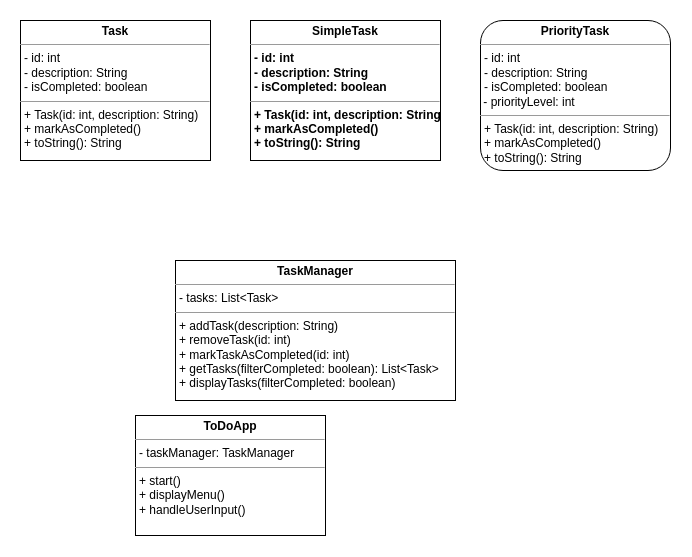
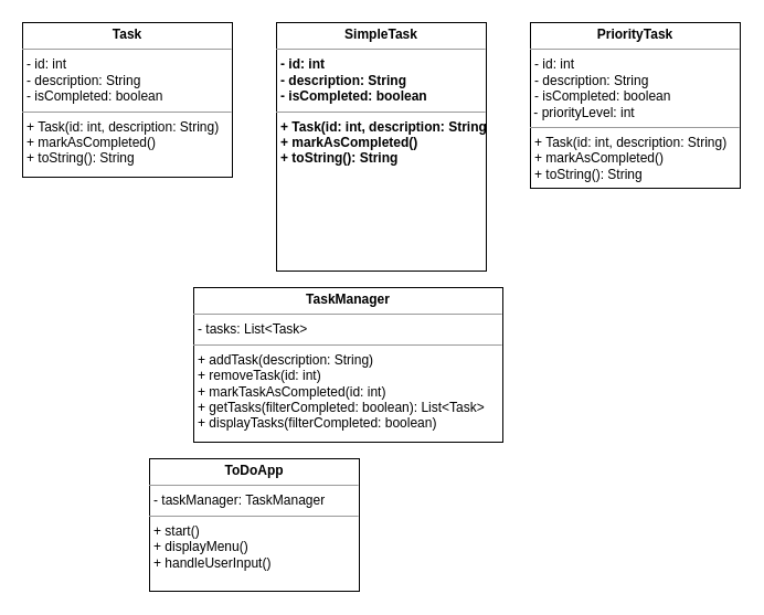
- <mxCell id="5" value="&lt;p style=&quot;margin:0px;margin-top:4px;text-align:center;&quot;&gt;SimpleTask&lt;/p&gt;&lt;hr size=&quot;1&quot;&gt;&lt;p style=&quot;margin:0px;margin-left:4px;&quot;&gt;- id: int&lt;br&gt;- description: String&lt;/p&gt;&lt;p style=&quot;margin:0px;margin-left:4px;&quot;&gt;- isCompleted: boolean&lt;/p&gt;&lt;hr size=&quot;1&quot;&gt;&lt;p style=&quot;margin:0px;margin-left:4px;&quot;&gt;+ Task(id: int, description: String)&lt;br&gt;+ markAsCompleted()&lt;/p&gt;&lt;p style=&quot;margin:0px;margin-left:4px;&quot;&gt;+ toString(): String&lt;/p&gt;" style="verticalAlign=top;align=left;overflow=fill;fontSize=12;fontFamily=Helvetica;html=1;rounded=0;shadow=0;comic=0;labelBackgroundColor=none;strokeWidth=1;fontStyle=1" vertex="1" parent="1"><mxGeometry x="250" y="20" width="190" height="140" as="geometry" /></mxCell>
+ <mxCell id="5" value="&lt;p style=&quot;margin:0px;margin-top:4px;text-align:center;&quot;&gt;SimpleTask&lt;/p&gt;&lt;hr size=&quot;1&quot;&gt;&lt;p style=&quot;margin:0px;margin-left:4px;&quot;&gt;- id: int&lt;br&gt;- description: String&lt;/p&gt;&lt;p style=&quot;margin:0px;margin-left:4px;&quot;&gt;- isCompleted: boolean&lt;/p&gt;&lt;hr size=&quot;1&quot;&gt;&lt;p style=&quot;margin:0px;margin-left:4px;&quot;&gt;+ Task(id: int, description: String)&lt;br&gt;+ markAsCompleted()&lt;/p&gt;&lt;p style=&quot;margin:0px;margin-left:4px;&quot;&gt;+ toString(): String&lt;/p&gt;" style="verticalAlign=top;align=left;overflow=fill;fontSize=12;fontFamily=Helvetica;html=1;rounded=0;shadow=0;comic=0;labelBackgroundColor=none;strokeWidth=1;fontStyle=1" vertex="1" parent="1"><mxGeometry x="250" y="20" width="190" height="225" as="geometry" /></mxCell>
- <mxCell id="6" value="&lt;p style=&quot;margin:0px;margin-top:4px;text-align:center;&quot;&gt;&lt;b&gt;PriorityTask&lt;/b&gt;&lt;/p&gt;&lt;hr size=&quot;1&quot;&gt;&lt;p style=&quot;margin:0px;margin-left:4px;&quot;&gt;- id: int&lt;br&gt;- description: String&lt;/p&gt;&lt;p style=&quot;margin:0px;margin-left:4px;&quot;&gt;- isCompleted: boolean&lt;/p&gt;&amp;nbsp;- priorityLevel: int&lt;br&gt;&lt;hr size=&quot;1&quot;&gt;&lt;p style=&quot;margin:0px;margin-left:4px;&quot;&gt;+ Task(id: int, description: String)&lt;br&gt;+ markAsCompleted()&lt;/p&gt;&lt;p style=&quot;margin:0px;margin-left:4px;&quot;&gt;+ toString(): String&lt;/p&gt;" style="verticalAlign=top;align=left;overflow=fill;fontSize=12;fontFamily=Helvetica;html=1;shadow=0;comic=0;labelBackgroundColor=none;strokeWidth=1;rounded=1;" vertex="1" parent="1"><mxGeometry x="480" y="20" width="190" height="150" as="geometry" /></mxCell>
+ <mxCell id="6" value="&lt;p style=&quot;margin:0px;margin-top:4px;text-align:center;&quot;&gt;&lt;b&gt;PriorityTask&lt;/b&gt;&lt;/p&gt;&lt;hr size=&quot;1&quot;&gt;&lt;p style=&quot;margin:0px;margin-left:4px;&quot;&gt;- id: int&lt;br&gt;- description: String&lt;/p&gt;&lt;p style=&quot;margin:0px;margin-left:4px;&quot;&gt;- isCompleted: boolean&lt;/p&gt;&amp;nbsp;- priorityLevel: int&lt;br&gt;&lt;hr size=&quot;1&quot;&gt;&lt;p style=&quot;margin:0px;margin-left:4px;&quot;&gt;+ Task(id: int, description: String)&lt;br&gt;+ markAsCompleted()&lt;/p&gt;&lt;p style=&quot;margin:0px;margin-left:4px;&quot;&gt;+ toString(): String&lt;/p&gt;" style="verticalAlign=top;align=left;overflow=fill;fontSize=12;fontFamily=Helvetica;html=1;rounded=0;shadow=0;comic=0;labelBackgroundColor=none;strokeWidth=1" vertex="1" parent="1"><mxGeometry x="480" y="20" width="190" height="150" as="geometry" /></mxCell>
